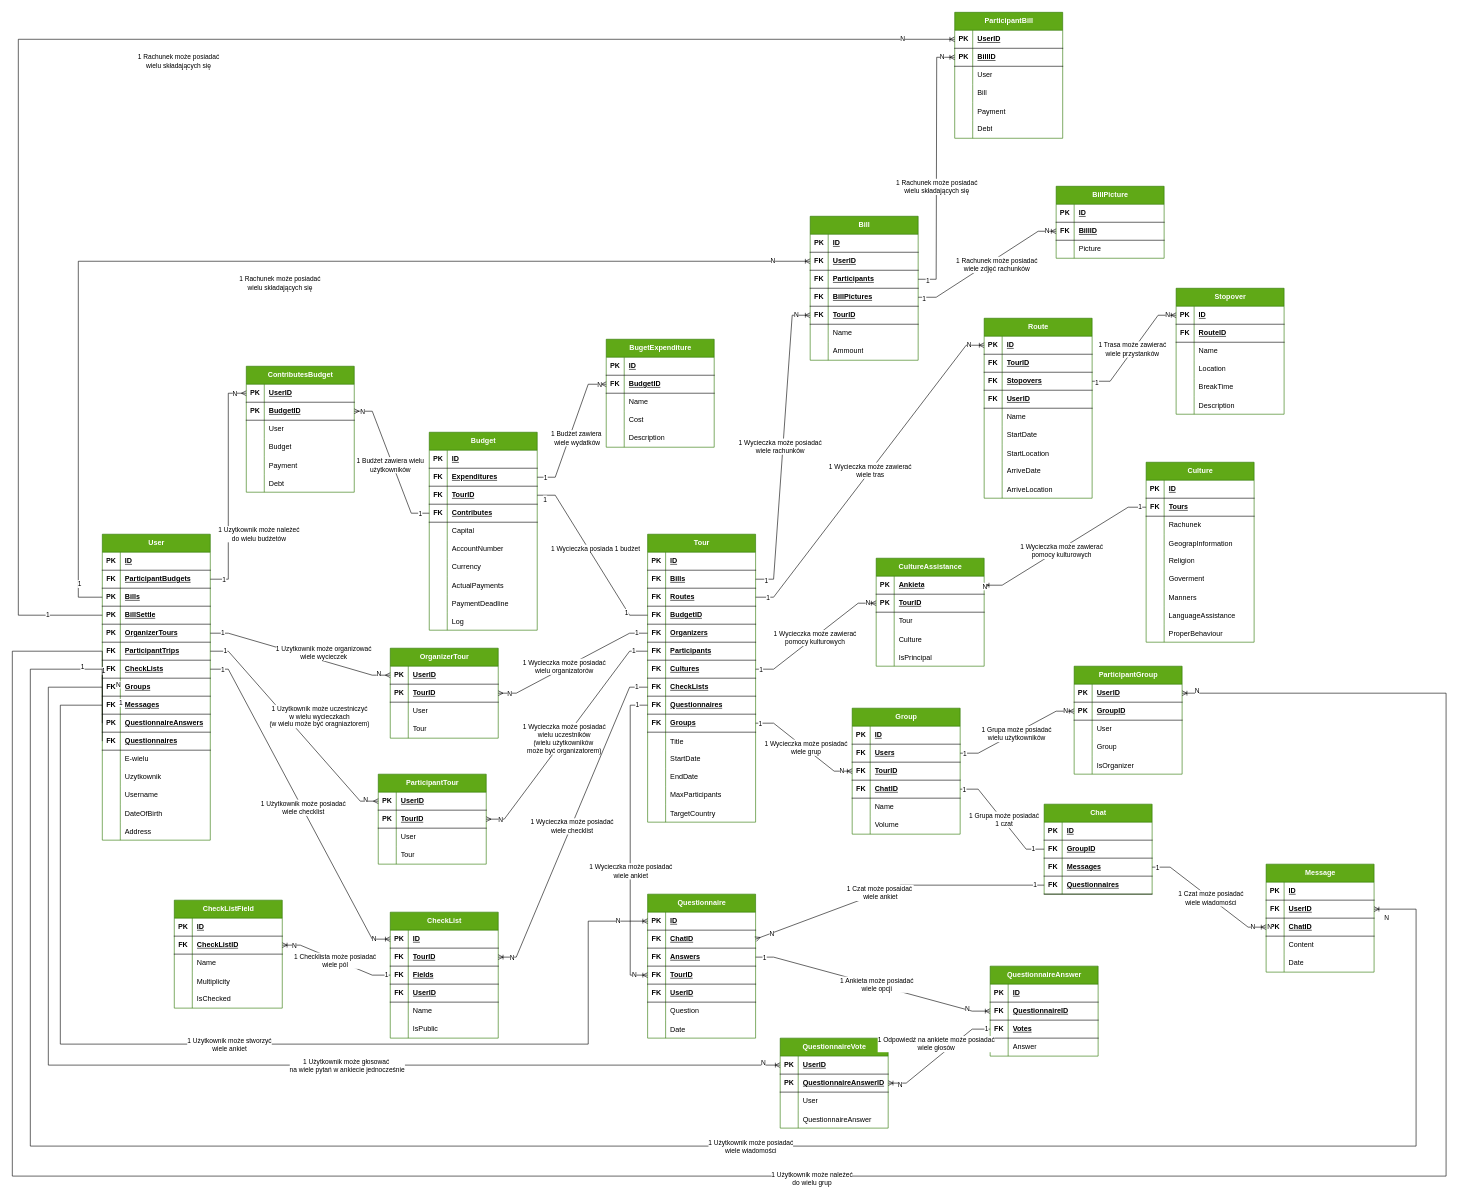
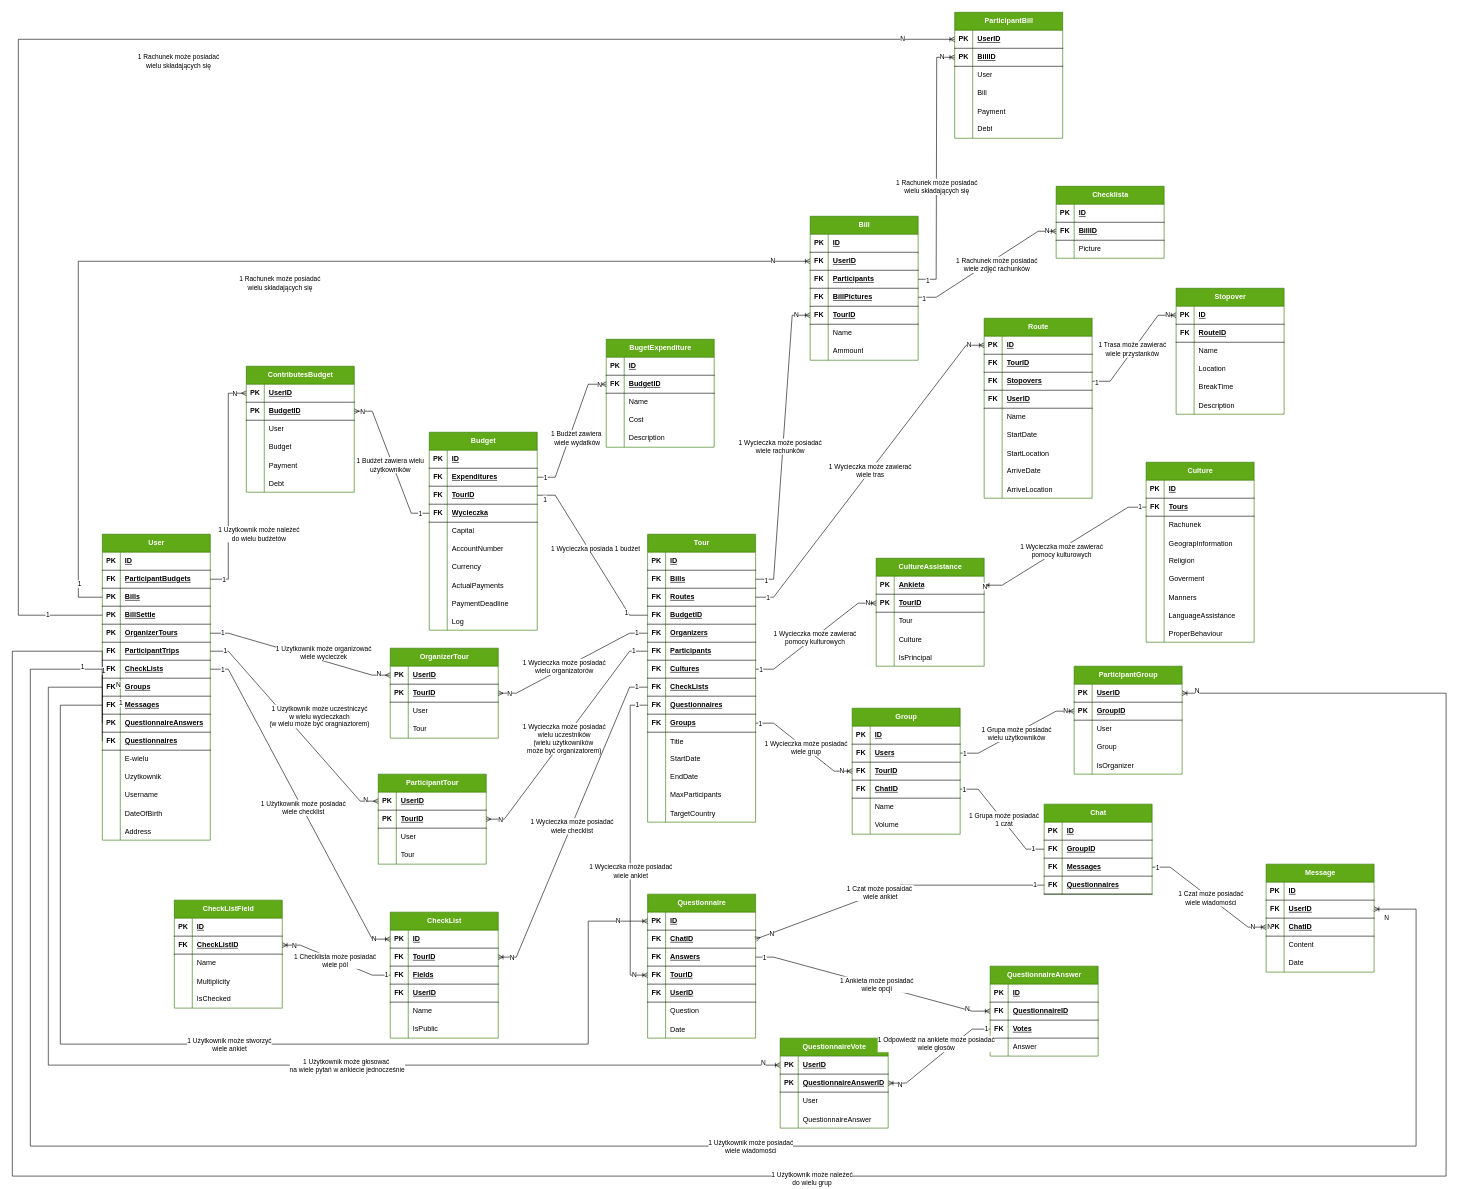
- <mxCell id="415" value="BillPicture" style="shape=table;startSize=30;container=1;collapsible=1;childLayout=tableLayout;fixedRows=1;rowLines=0;fontStyle=1;align=center;resizeLast=1;html=1;fillColor=#60a917;fontColor=#ffffff;strokeColor=#2D7600;" parent="1" vertex="1"><mxGeometry x="1760" y="310" width="180" height="120" as="geometry" /></mxCell>
+ <mxCell id="415" value="Checklista" style="shape=table;startSize=30;container=1;collapsible=1;childLayout=tableLayout;fixedRows=1;rowLines=0;fontStyle=1;align=center;resizeLast=1;html=1;fillColor=#60a917;fontColor=#ffffff;strokeColor=#2D7600;" parent="1" vertex="1"><mxGeometry x="1760" y="310" width="180" height="120" as="geometry" /></mxCell>
- <mxCell id="109" value="Contributes" style="shape=partialRectangle;connectable=0;fillColor=none;top=0;left=0;bottom=0;right=0;align=left;spacingLeft=6;fontStyle=5;overflow=hidden;whiteSpace=wrap;html=1;" parent="107" vertex="1"><mxGeometry x="30.0" width="150.0" height="30" as="geometry"><mxRectangle width="150.0" height="30" as="alternateBounds" /></mxGeometry></mxCell>
+ <mxCell id="109" value="Wycieczka" style="shape=partialRectangle;connectable=0;fillColor=none;top=0;left=0;bottom=0;right=0;align=left;spacingLeft=6;fontStyle=5;overflow=hidden;whiteSpace=wrap;html=1;" parent="107" vertex="1"><mxGeometry x="30.0" width="150.0" height="30" as="geometry"><mxRectangle width="150.0" height="30" as="alternateBounds" /></mxGeometry></mxCell>
